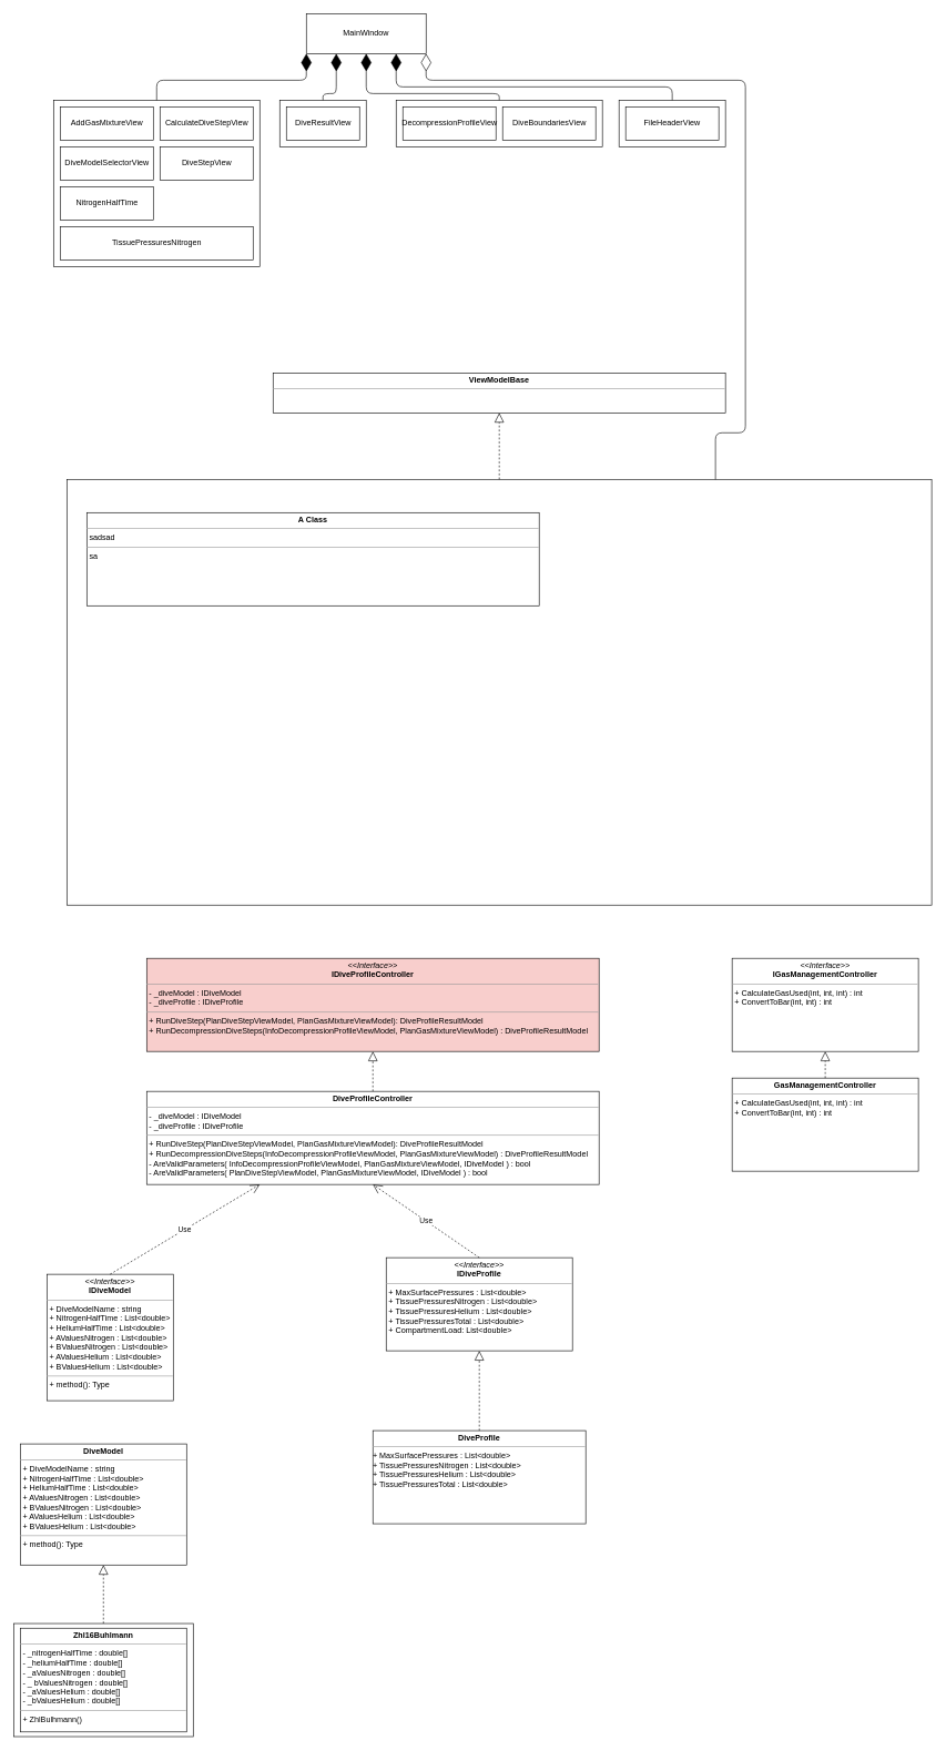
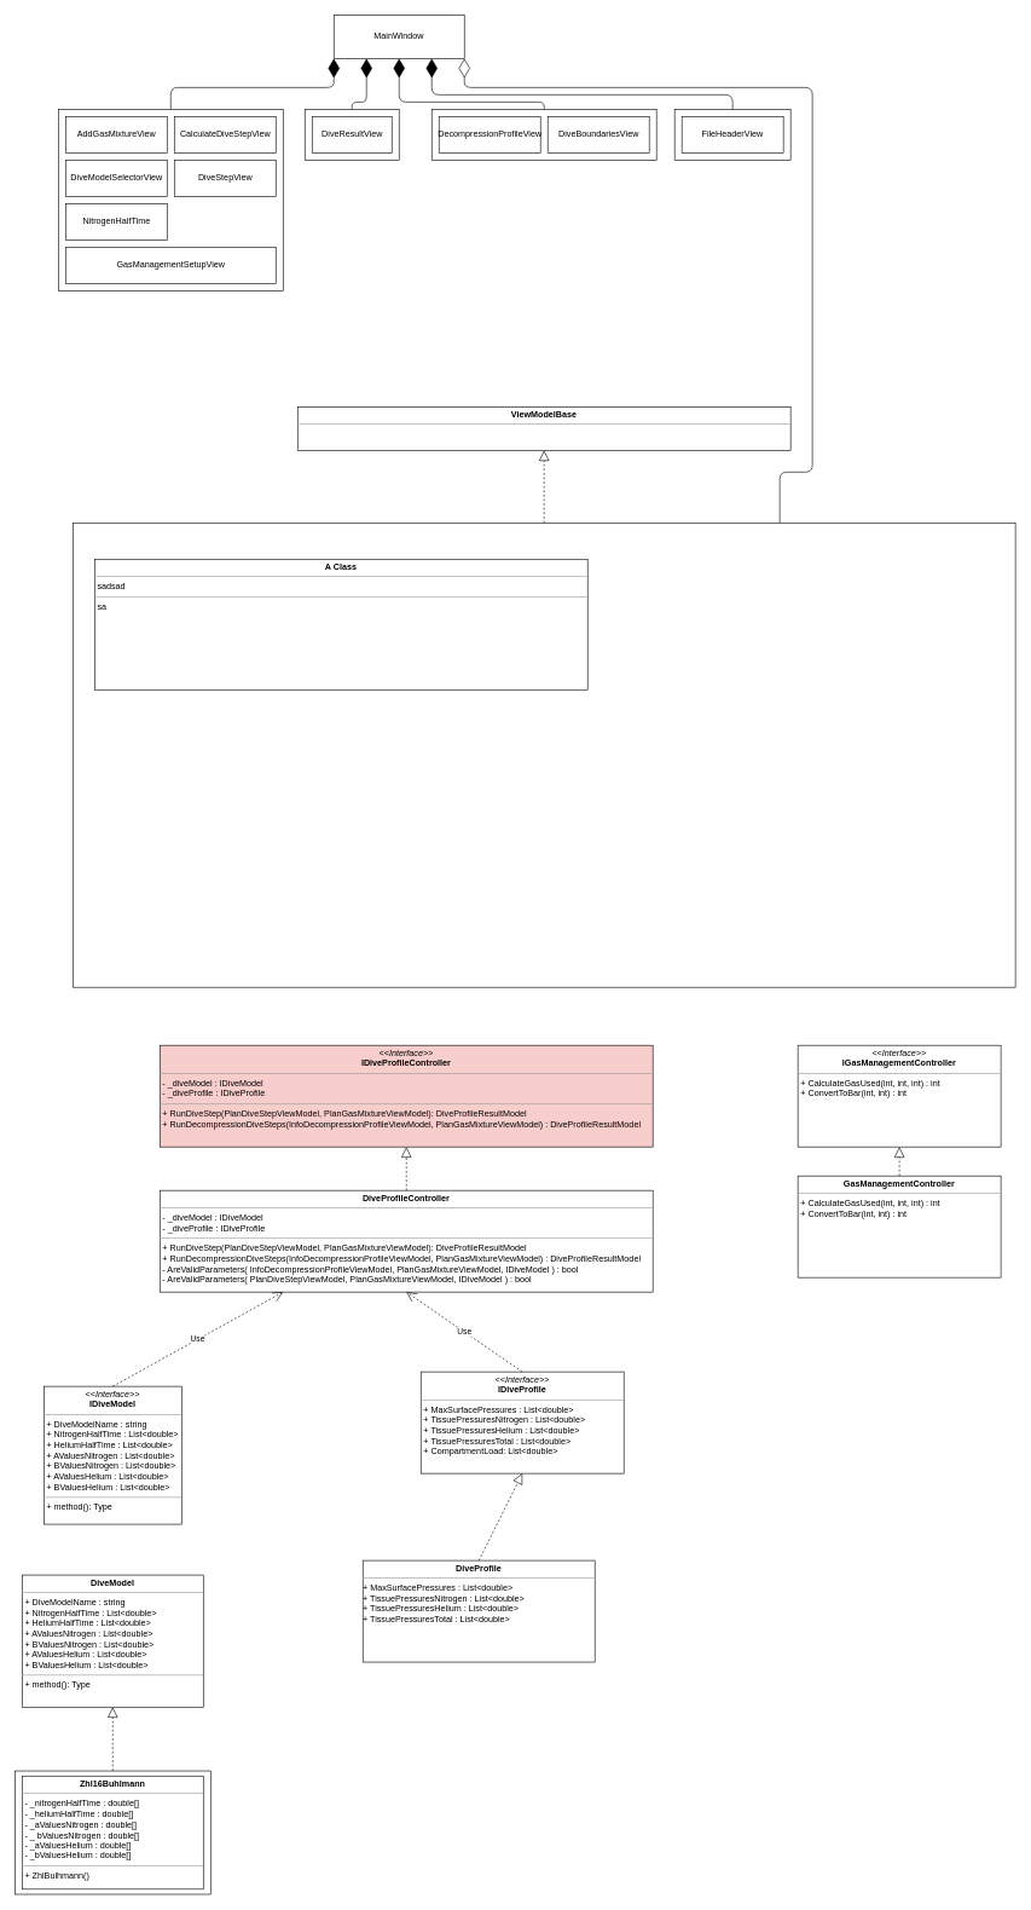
- <mxCell id="36" value="TissuePressuresNitrogen" style="html=1;" parent="1" vertex="1"><mxGeometry x="90" y="340" width="290" height="50" as="geometry" /></mxCell>
+ <mxCell id="36" value="GasManagementSetupView" style="html=1;" parent="1" vertex="1"><mxGeometry x="90" y="340" width="290" height="50" as="geometry" /></mxCell>
- <mxCell id="28" value="&lt;p style=&quot;margin: 0px ; margin-top: 4px ; text-align: center&quot;&gt;&lt;b&gt;A Class&lt;/b&gt;&lt;br&gt;&lt;/p&gt;&lt;hr size=&quot;1&quot;&gt;&lt;p style=&quot;margin: 0px 0px 0px 4px&quot;&gt;sadsad&lt;/p&gt;&lt;hr size=&quot;1&quot;&gt;&lt;p style=&quot;margin: 0px 0px 0px 4px&quot;&gt;sa&lt;/p&gt;&lt;p style=&quot;margin: 0px 0px 0px 4px&quot;&gt;&amp;nbsp; &amp;nbsp; &amp;nbsp; &amp;nbsp;&lt;/p&gt;" style="verticalAlign=top;align=left;overflow=fill;fontSize=12;fontFamily=Helvetica;html=1;" parent="1" vertex="1"><mxGeometry x="130" y="770" width="680" height="140" as="geometry" /></mxCell>
+ <mxCell id="28" value="&lt;p style=&quot;margin: 0px ; margin-top: 4px ; text-align: center&quot;&gt;&lt;b&gt;A Class&lt;/b&gt;&lt;br&gt;&lt;/p&gt;&lt;hr size=&quot;1&quot;&gt;&lt;p style=&quot;margin: 0px 0px 0px 4px&quot;&gt;sadsad&lt;/p&gt;&lt;hr size=&quot;1&quot;&gt;&lt;p style=&quot;margin: 0px 0px 0px 4px&quot;&gt;sa&lt;/p&gt;&lt;p style=&quot;margin: 0px 0px 0px 4px&quot;&gt;&amp;nbsp; &amp;nbsp; &amp;nbsp; &amp;nbsp;&lt;/p&gt;" style="verticalAlign=top;align=left;overflow=fill;fontSize=12;fontFamily=Helvetica;html=1;" parent="1" vertex="1"><mxGeometry x="130" y="770" width="680" height="180" as="geometry" /></mxCell>
- <mxCell id="3" value="&lt;p style=&quot;margin: 0px ; margin-top: 4px ; text-align: center&quot;&gt;&lt;i&gt;&amp;lt;&amp;lt;Interface&amp;gt;&amp;gt;&lt;/i&gt;&lt;br&gt;&lt;b&gt;IDiveModel&lt;/b&gt;&lt;/p&gt;&lt;hr size=&quot;1&quot;&gt;&lt;p style=&quot;margin: 0px 0px 0px 4px&quot;&gt;+ DiveModelName : string&lt;/p&gt;&lt;p style=&quot;margin: 0px 0px 0px 4px&quot;&gt;+ NitrogenHalfTime : List&amp;lt;double&amp;gt;&lt;/p&gt;&lt;p style=&quot;margin: 0px 0px 0px 4px&quot;&gt;+ HeliumHalfTime : List&amp;lt;double&amp;gt;&lt;/p&gt;&lt;p style=&quot;margin: 0px 0px 0px 4px&quot;&gt;+ AValuesNitrogen : List&amp;lt;double&amp;gt;&lt;/p&gt;&lt;p style=&quot;margin: 0px 0px 0px 4px&quot;&gt;+ BValuesNitrogen : List&amp;lt;double&amp;gt;&lt;/p&gt;&lt;p style=&quot;margin: 0px 0px 0px 4px&quot;&gt;+ AValuesHelium : List&amp;lt;double&amp;gt;&lt;/p&gt;&lt;p style=&quot;margin: 0px 0px 0px 4px&quot;&gt;+ BValuesHelium : List&amp;lt;double&amp;gt;&lt;/p&gt;&lt;hr size=&quot;1&quot;&gt;&lt;p style=&quot;margin: 0px 0px 0px 4px&quot;&gt;+ method(): Type&lt;/p&gt;" style="verticalAlign=top;align=left;overflow=fill;fontSize=12;fontFamily=Helvetica;html=1;" parent="1" vertex="1"><mxGeometry x="70" y="1915" width="190" height="190" as="geometry" /></mxCell>
+ <mxCell id="3" value="&lt;p style=&quot;margin: 0px ; margin-top: 4px ; text-align: center&quot;&gt;&lt;i&gt;&amp;lt;&amp;lt;Interface&amp;gt;&amp;gt;&lt;/i&gt;&lt;br&gt;&lt;b&gt;IDiveModel&lt;/b&gt;&lt;/p&gt;&lt;hr size=&quot;1&quot;&gt;&lt;p style=&quot;margin: 0px 0px 0px 4px&quot;&gt;+ DiveModelName : string&lt;/p&gt;&lt;p style=&quot;margin: 0px 0px 0px 4px&quot;&gt;+ NitrogenHalfTime : List&amp;lt;double&amp;gt;&lt;/p&gt;&lt;p style=&quot;margin: 0px 0px 0px 4px&quot;&gt;+ HeliumHalfTime : List&amp;lt;double&amp;gt;&lt;/p&gt;&lt;p style=&quot;margin: 0px 0px 0px 4px&quot;&gt;+ AValuesNitrogen : List&amp;lt;double&amp;gt;&lt;/p&gt;&lt;p style=&quot;margin: 0px 0px 0px 4px&quot;&gt;+ BValuesNitrogen : List&amp;lt;double&amp;gt;&lt;/p&gt;&lt;p style=&quot;margin: 0px 0px 0px 4px&quot;&gt;+ AValuesHelium : List&amp;lt;double&amp;gt;&lt;/p&gt;&lt;p style=&quot;margin: 0px 0px 0px 4px&quot;&gt;+ BValuesHelium : List&amp;lt;double&amp;gt;&lt;/p&gt;&lt;hr size=&quot;1&quot;&gt;&lt;p style=&quot;margin: 0px 0px 0px 4px&quot;&gt;+ method(): Type&lt;/p&gt;" style="verticalAlign=top;align=left;overflow=fill;fontSize=12;fontFamily=Helvetica;html=1;" parent="1" vertex="1"><mxGeometry x="60" y="1910" width="190" height="190" as="geometry" /></mxCell>
- <mxCell id="6" value="&lt;p style=&quot;margin: 0px ; margin-top: 4px ; text-align: center&quot;&gt;&lt;b&gt;DiveProfile&lt;/b&gt;&lt;/p&gt;&lt;hr size=&quot;1&quot;&gt;+ MaxSurfacePressures : List&amp;lt;double&amp;gt;&lt;br&gt;+ TissuePressuresNitrogen : List&amp;lt;double&amp;gt;&lt;br&gt;+ TissuePressuresHelium : List&amp;lt;double&amp;gt;&lt;br&gt;+ TissuePressuresTotal : List&amp;lt;double&amp;gt;&lt;br&gt;&lt;p style=&quot;margin: 0px ; margin-left: 4px&quot;&gt;&lt;br&gt;&lt;/p&gt;" style="verticalAlign=top;align=left;overflow=fill;fontSize=12;fontFamily=Helvetica;html=1;" parent="1" vertex="1"><mxGeometry x="560" y="2150" width="320" height="140" as="geometry" /></mxCell>
+ <mxCell id="6" value="&lt;p style=&quot;margin: 0px ; margin-top: 4px ; text-align: center&quot;&gt;&lt;b&gt;DiveProfile&lt;/b&gt;&lt;/p&gt;&lt;hr size=&quot;1&quot;&gt;+ MaxSurfacePressures : List&amp;lt;double&amp;gt;&lt;br&gt;+ TissuePressuresNitrogen : List&amp;lt;double&amp;gt;&lt;br&gt;+ TissuePressuresHelium : List&amp;lt;double&amp;gt;&lt;br&gt;+ TissuePressuresTotal : List&amp;lt;double&amp;gt;&lt;br&gt;&lt;p style=&quot;margin: 0px ; margin-left: 4px&quot;&gt;&lt;br&gt;&lt;/p&gt;" style="verticalAlign=top;align=left;overflow=fill;fontSize=12;fontFamily=Helvetica;html=1;" parent="1" vertex="1"><mxGeometry x="500" y="2150" width="320" height="140" as="geometry" /></mxCell>
